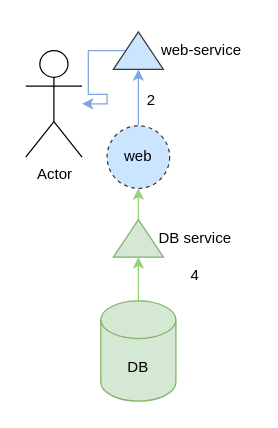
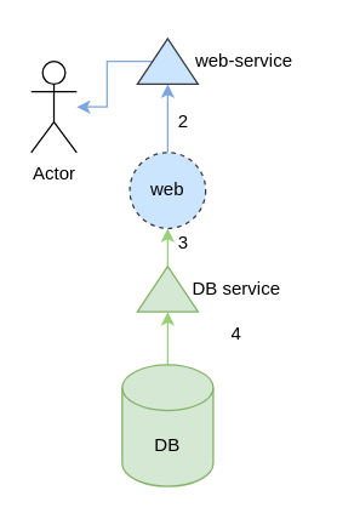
- <mxCell id="12" value="Actor" style="shape=umlActor;verticalLabelPosition=bottom;verticalAlign=top;html=1;outlineConnect=0;" vertex="1" parent="1"><mxGeometry x="20" y="40" width="45" height="85" as="geometry" /></mxCell>
+ <mxCell id="12" value="Actor" style="shape=umlActor;verticalLabelPosition=bottom;verticalAlign=top;html=1;outlineConnect=0;" vertex="1" parent="1"><mxGeometry x="20" y="40" width="30" height="60" as="geometry" /></mxCell>
+ <mxCell id="14" value="3" style="text;html=1;align=center;verticalAlign=middle;resizable=0;points=[];autosize=1;strokeColor=none;fillColor=none;" vertex="1" parent="1"><mxGeometry x="110" y="150" width="20" height="20" as="geometry" /></mxCell>
